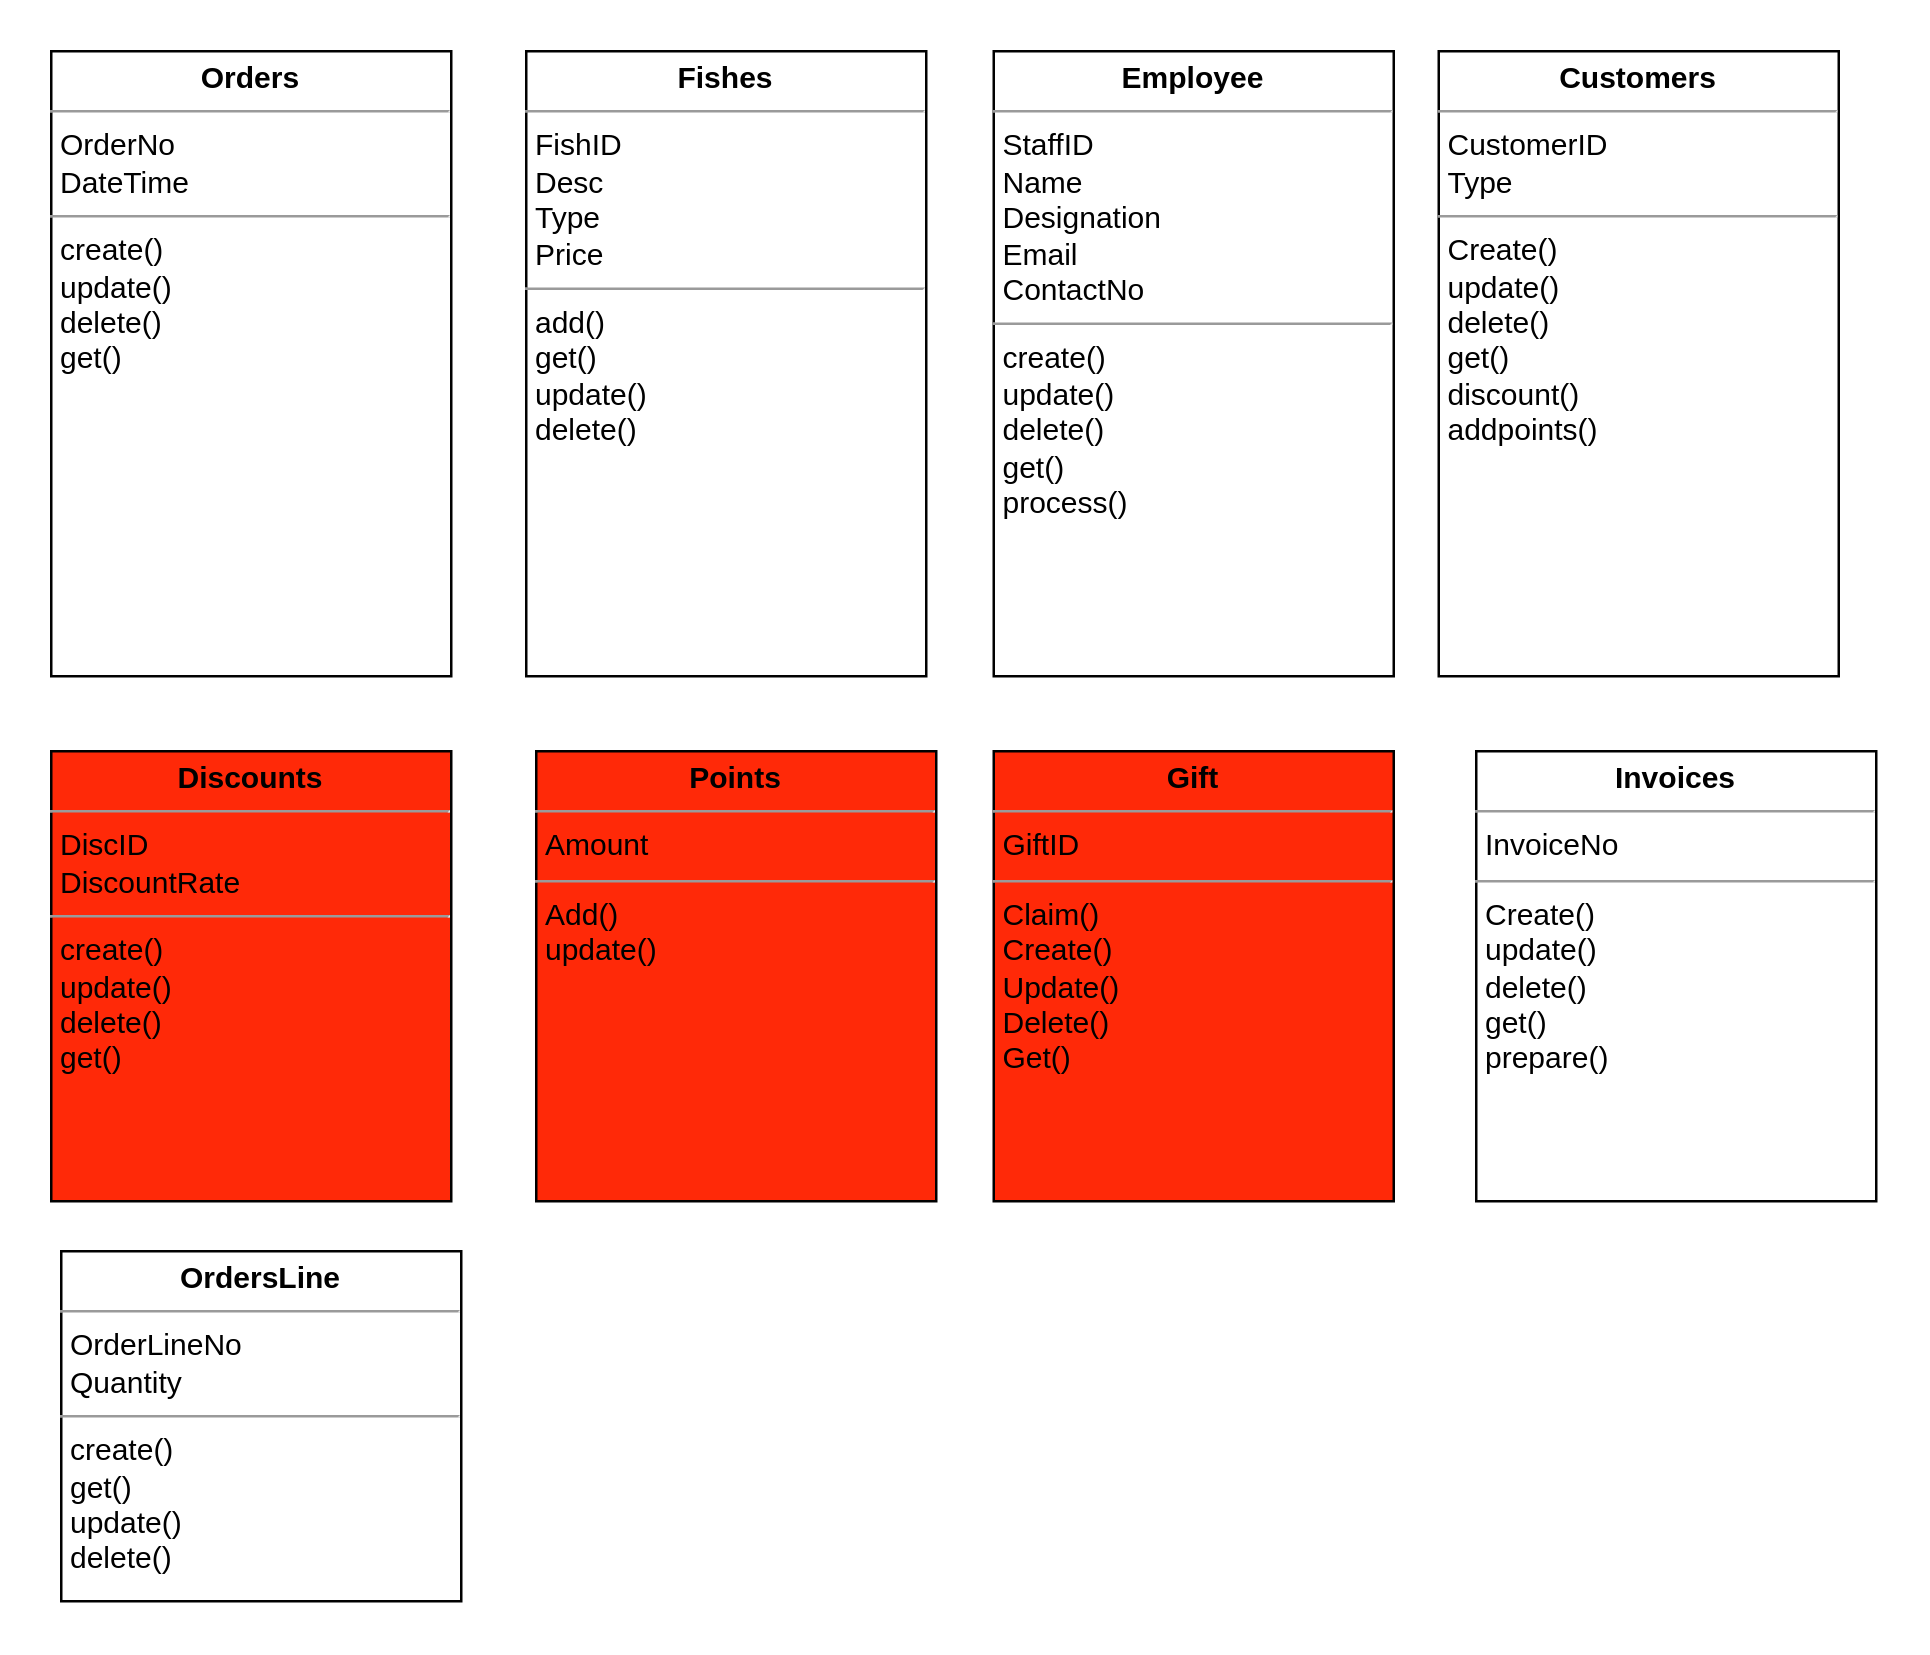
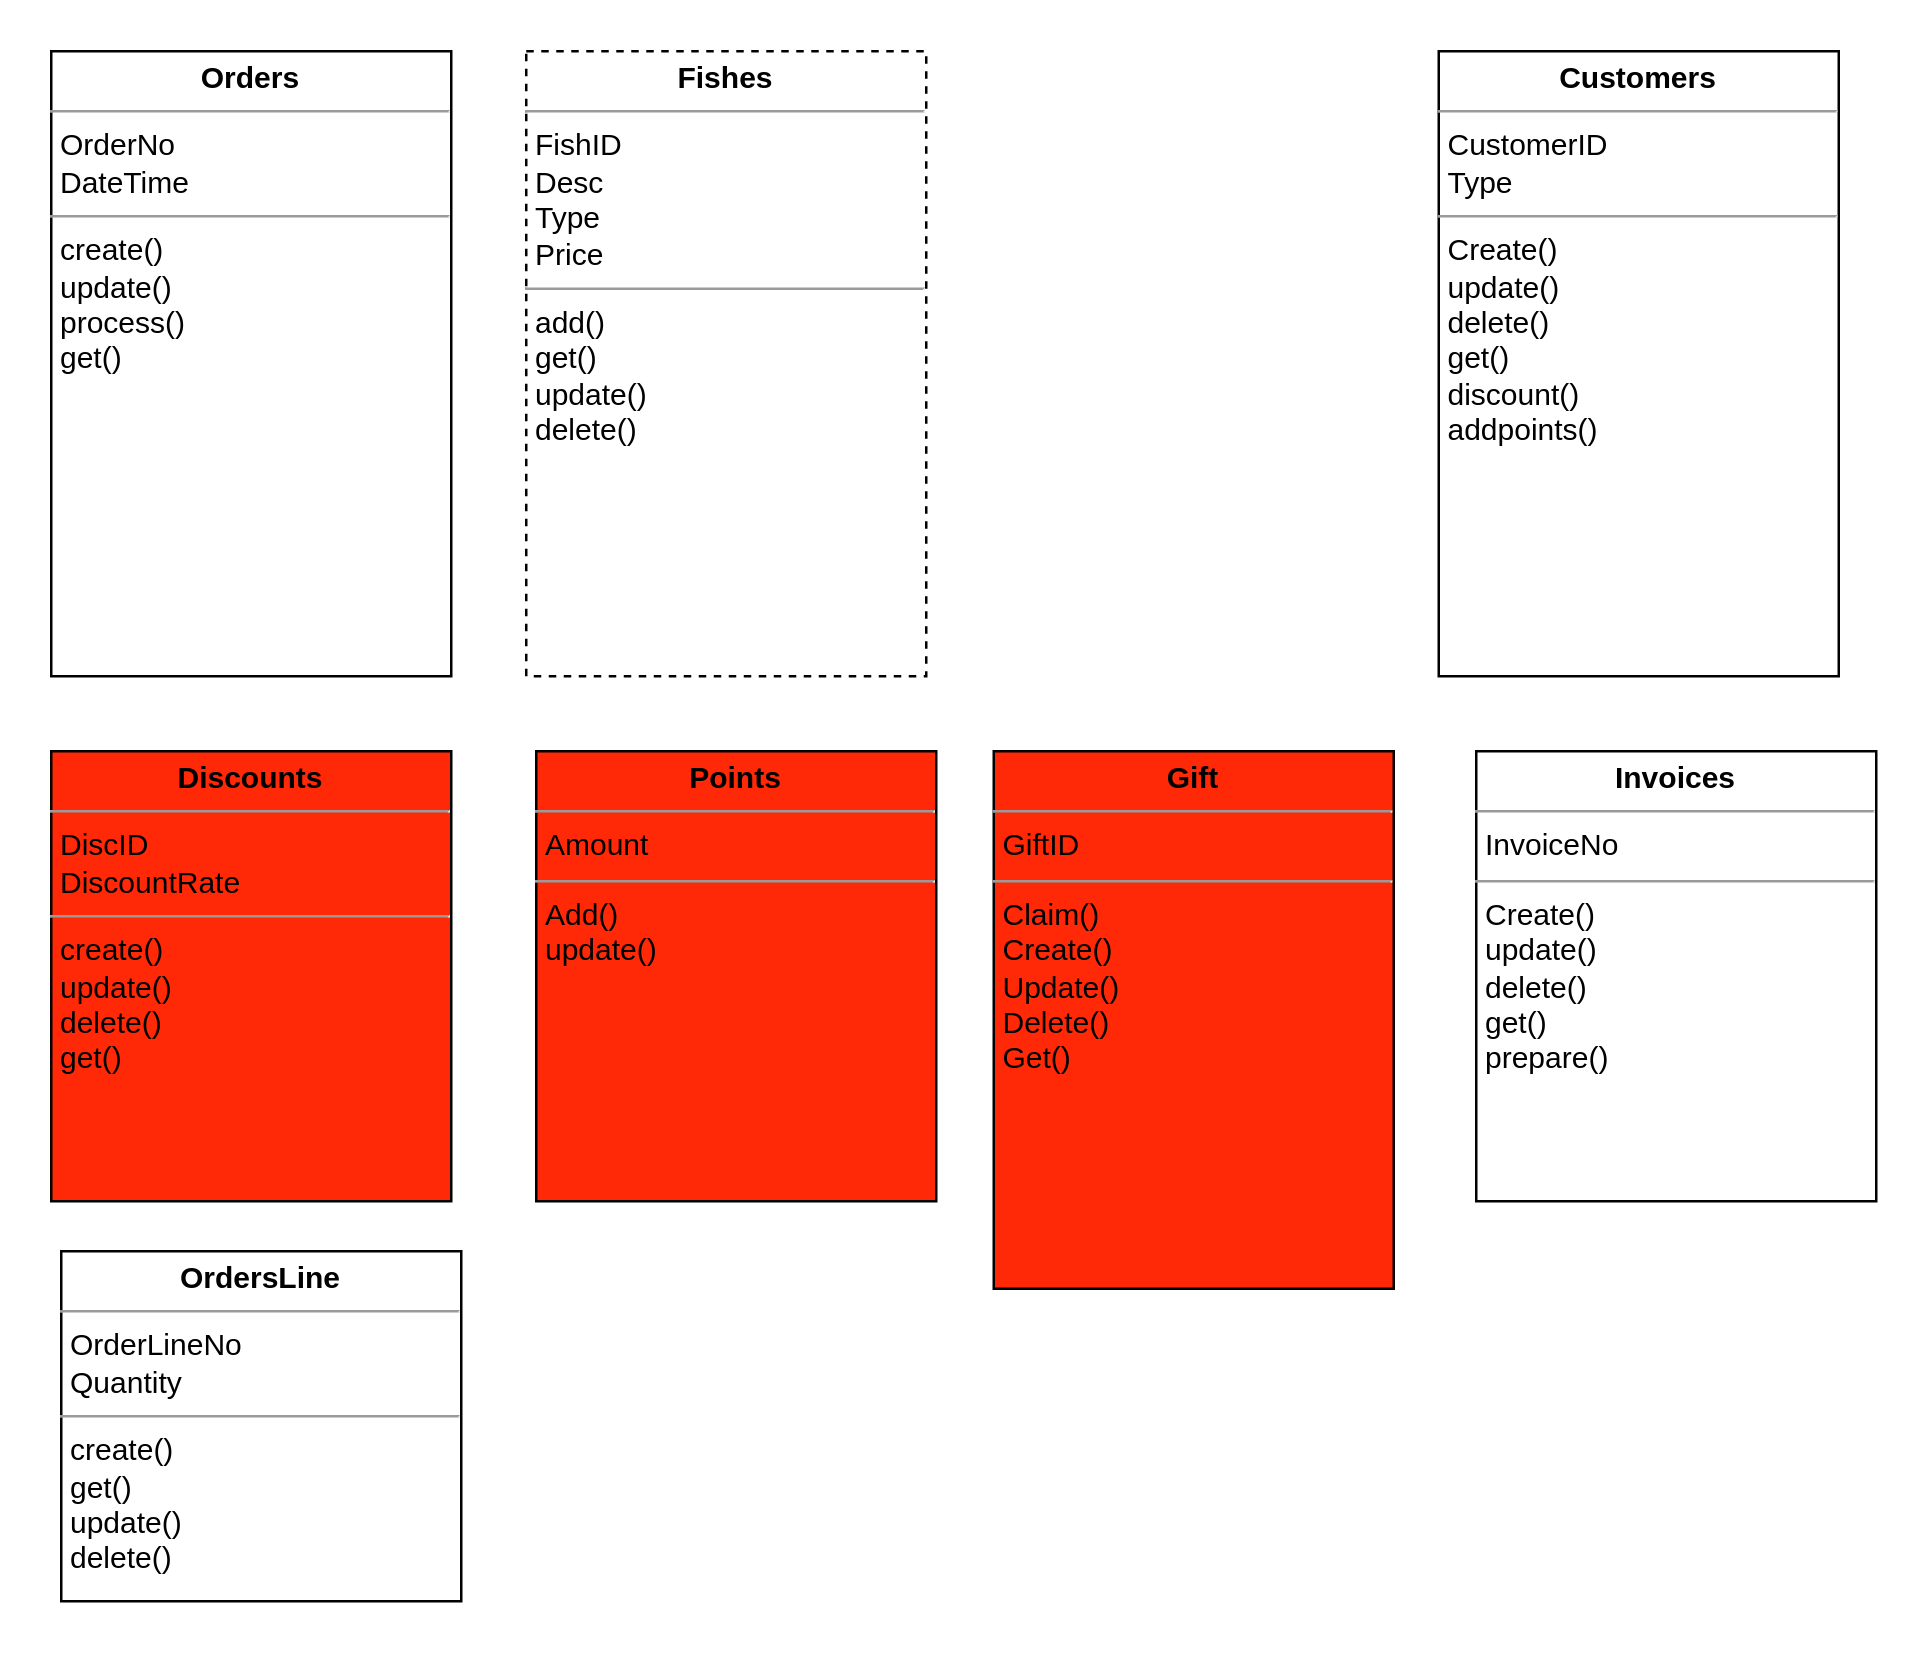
- <mxCell id="2" value="&lt;p style=&quot;margin:0px;margin-top:4px;text-align:center;&quot;&gt;&lt;b&gt;Orders&lt;/b&gt;&lt;/p&gt;&lt;hr size=&quot;1&quot;&gt;&lt;p style=&quot;margin: 0px 0px 0px 4px;&quot;&gt;OrderNo&lt;/p&gt;&lt;p style=&quot;margin: 0px 0px 0px 4px;&quot;&gt;DateTime&lt;/p&gt;&lt;hr size=&quot;1&quot;&gt;&lt;p style=&quot;margin:0px;margin-left:4px;&quot;&gt;create()&lt;/p&gt;&lt;p style=&quot;margin:0px;margin-left:4px;&quot;&gt;update()&lt;/p&gt;&lt;p style=&quot;margin:0px;margin-left:4px;&quot;&gt;delete()&lt;/p&gt;&lt;p style=&quot;margin:0px;margin-left:4px;&quot;&gt;get()&lt;/p&gt;&lt;p style=&quot;margin:0px;margin-left:4px;&quot;&gt;&lt;br&gt;&lt;/p&gt;" style="verticalAlign=top;align=left;overflow=fill;fontSize=12;fontFamily=Helvetica;html=1;" parent="1" vertex="1"><mxGeometry x="20" y="20" width="160" height="250" as="geometry" /></mxCell>
+ <mxCell id="2" value="&lt;p style=&quot;margin:0px;margin-top:4px;text-align:center;&quot;&gt;&lt;b&gt;Orders&lt;/b&gt;&lt;/p&gt;&lt;hr size=&quot;1&quot;&gt;&lt;p style=&quot;margin: 0px 0px 0px 4px;&quot;&gt;OrderNo&lt;/p&gt;&lt;p style=&quot;margin: 0px 0px 0px 4px;&quot;&gt;DateTime&lt;/p&gt;&lt;hr size=&quot;1&quot;&gt;&lt;p style=&quot;margin:0px;margin-left:4px;&quot;&gt;create()&lt;/p&gt;&lt;p style=&quot;margin:0px;margin-left:4px;&quot;&gt;update()&lt;/p&gt;&lt;p style=&quot;margin:0px;margin-left:4px;&quot;&gt;process()&lt;/p&gt;&lt;p style=&quot;margin:0px;margin-left:4px;&quot;&gt;get()&lt;/p&gt;&lt;p style=&quot;margin:0px;margin-left:4px;&quot;&gt;&lt;br&gt;&lt;/p&gt;" style="verticalAlign=top;align=left;overflow=fill;fontSize=12;fontFamily=Helvetica;html=1;" parent="1" vertex="1"><mxGeometry x="20" y="20" width="160" height="250" as="geometry" /></mxCell>
- <mxCell id="5" value="&lt;p style=&quot;margin:0px;margin-top:4px;text-align:center;&quot;&gt;&lt;b&gt;Fishes&lt;/b&gt;&lt;/p&gt;&lt;hr size=&quot;1&quot;&gt;&lt;p style=&quot;margin:0px;margin-left:4px;&quot;&gt;FishID&lt;/p&gt;&lt;p style=&quot;margin:0px;margin-left:4px;&quot;&gt;Desc&lt;/p&gt;&lt;p style=&quot;margin:0px;margin-left:4px;&quot;&gt;Type&lt;/p&gt;&lt;p style=&quot;margin:0px;margin-left:4px;&quot;&gt;Price&lt;/p&gt;&lt;hr size=&quot;1&quot;&gt;&lt;p style=&quot;margin:0px;margin-left:4px;&quot;&gt;add()&lt;/p&gt;&lt;p style=&quot;margin:0px;margin-left:4px;&quot;&gt;get()&lt;/p&gt;&lt;p style=&quot;margin:0px;margin-left:4px;&quot;&gt;update()&lt;/p&gt;&lt;p style=&quot;margin:0px;margin-left:4px;&quot;&gt;delete()&lt;/p&gt;" style="verticalAlign=top;align=left;overflow=fill;fontSize=12;fontFamily=Helvetica;html=1;" parent="1" vertex="1"><mxGeometry x="210" y="20" width="160" height="250" as="geometry" /></mxCell>
+ <mxCell id="5" value="&lt;p style=&quot;margin:0px;margin-top:4px;text-align:center;&quot;&gt;&lt;b&gt;Fishes&lt;/b&gt;&lt;/p&gt;&lt;hr size=&quot;1&quot;&gt;&lt;p style=&quot;margin:0px;margin-left:4px;&quot;&gt;FishID&lt;/p&gt;&lt;p style=&quot;margin:0px;margin-left:4px;&quot;&gt;Desc&lt;/p&gt;&lt;p style=&quot;margin:0px;margin-left:4px;&quot;&gt;Type&lt;/p&gt;&lt;p style=&quot;margin:0px;margin-left:4px;&quot;&gt;Price&lt;/p&gt;&lt;hr size=&quot;1&quot;&gt;&lt;p style=&quot;margin:0px;margin-left:4px;&quot;&gt;add()&lt;/p&gt;&lt;p style=&quot;margin:0px;margin-left:4px;&quot;&gt;get()&lt;/p&gt;&lt;p style=&quot;margin:0px;margin-left:4px;&quot;&gt;update()&lt;/p&gt;&lt;p style=&quot;margin:0px;margin-left:4px;&quot;&gt;delete()&lt;/p&gt;" style="verticalAlign=top;align=left;overflow=fill;fontSize=12;fontFamily=Helvetica;html=1;dashed=1;" parent="1" vertex="1"><mxGeometry x="210" y="20" width="160" height="250" as="geometry" /></mxCell>
- <mxCell id="8" value="&lt;p style=&quot;margin:0px;margin-top:4px;text-align:center;&quot;&gt;&lt;b&gt;Employee&lt;/b&gt;&lt;/p&gt;&lt;hr size=&quot;1&quot;&gt;&lt;p style=&quot;margin:0px;margin-left:4px;&quot;&gt;StaffID&lt;/p&gt;&lt;p style=&quot;margin:0px;margin-left:4px;&quot;&gt;Name&lt;/p&gt;&lt;p style=&quot;margin:0px;margin-left:4px;&quot;&gt;Designation&lt;/p&gt;&lt;p style=&quot;margin:0px;margin-left:4px;&quot;&gt;Email&lt;/p&gt;&lt;p style=&quot;margin:0px;margin-left:4px;&quot;&gt;ContactNo&lt;/p&gt;&lt;hr size=&quot;1&quot;&gt;&lt;p style=&quot;margin:0px;margin-left:4px;&quot;&gt;create()&lt;/p&gt;&lt;p style=&quot;margin:0px;margin-left:4px;&quot;&gt;update()&lt;/p&gt;&lt;p style=&quot;margin:0px;margin-left:4px;&quot;&gt;delete()&lt;/p&gt;&lt;p style=&quot;margin:0px;margin-left:4px;&quot;&gt;get()&lt;/p&gt;&lt;p style=&quot;margin:0px;margin-left:4px;&quot;&gt;process()&lt;/p&gt;" style="verticalAlign=top;align=left;overflow=fill;fontSize=12;fontFamily=Helvetica;html=1;" parent="1" vertex="1"><mxGeometry x="397" y="20" width="160" height="250" as="geometry" /></mxCell>
- <mxCell id="9" value="&lt;p style=&quot;margin:0px;margin-top:4px;text-align:center;&quot;&gt;&lt;b&gt;Gift&lt;/b&gt;&lt;/p&gt;&lt;hr size=&quot;1&quot;&gt;&lt;p style=&quot;margin:0px;margin-left:4px;&quot;&gt;GiftID&lt;/p&gt;&lt;hr size=&quot;1&quot;&gt;&lt;p style=&quot;margin:0px;margin-left:4px;&quot;&gt;Claim()&lt;/p&gt;&lt;p style=&quot;margin:0px;margin-left:4px;&quot;&gt;Create()&lt;/p&gt;&lt;p style=&quot;margin:0px;margin-left:4px;&quot;&gt;Update()&lt;/p&gt;&lt;p style=&quot;margin:0px;margin-left:4px;&quot;&gt;Delete()&lt;/p&gt;&lt;p style=&quot;margin:0px;margin-left:4px;&quot;&gt;Get()&lt;/p&gt;" style="verticalAlign=top;align=left;overflow=fill;fontSize=12;fontFamily=Helvetica;html=1;fillColor=#FF2908;" parent="1" vertex="1"><mxGeometry x="397" y="300" width="160" height="180" as="geometry" /></mxCell>
+ <mxCell id="9" value="&lt;p style=&quot;margin:0px;margin-top:4px;text-align:center;&quot;&gt;&lt;b&gt;Gift&lt;/b&gt;&lt;/p&gt;&lt;hr size=&quot;1&quot;&gt;&lt;p style=&quot;margin:0px;margin-left:4px;&quot;&gt;GiftID&lt;/p&gt;&lt;hr size=&quot;1&quot;&gt;&lt;p style=&quot;margin:0px;margin-left:4px;&quot;&gt;Claim()&lt;/p&gt;&lt;p style=&quot;margin:0px;margin-left:4px;&quot;&gt;Create()&lt;/p&gt;&lt;p style=&quot;margin:0px;margin-left:4px;&quot;&gt;Update()&lt;/p&gt;&lt;p style=&quot;margin:0px;margin-left:4px;&quot;&gt;Delete()&lt;/p&gt;&lt;p style=&quot;margin:0px;margin-left:4px;&quot;&gt;Get()&lt;/p&gt;" style="verticalAlign=top;align=left;overflow=fill;fontSize=12;fontFamily=Helvetica;html=1;fillColor=#FF2908;" parent="1" vertex="1"><mxGeometry x="397" y="300" width="160" height="215" as="geometry" /></mxCell>
